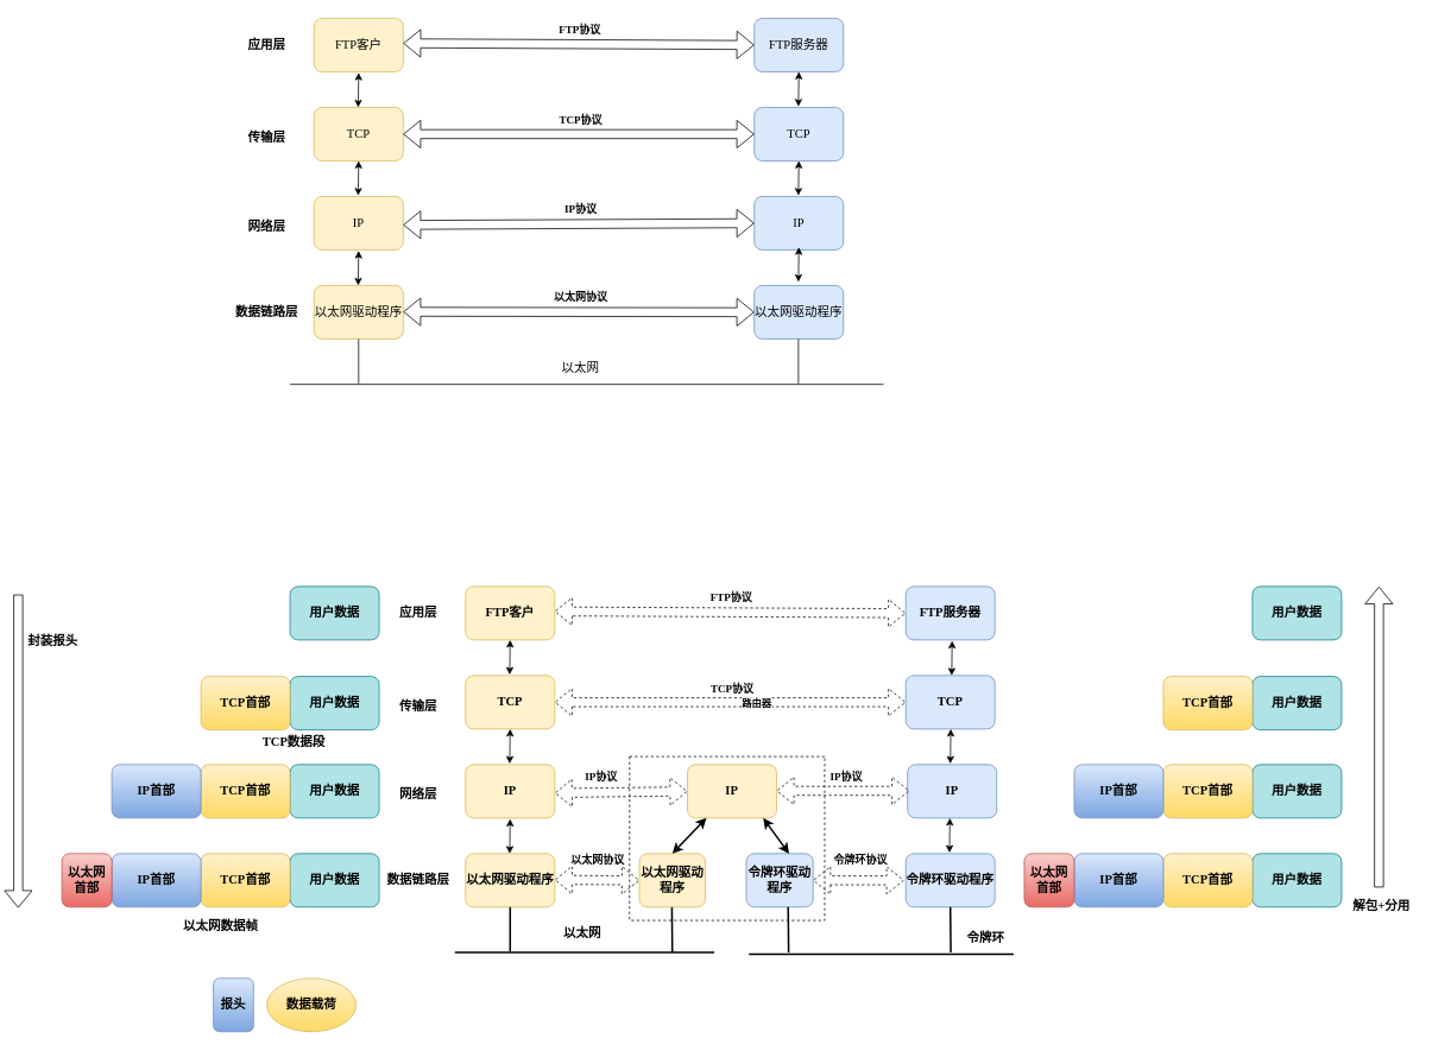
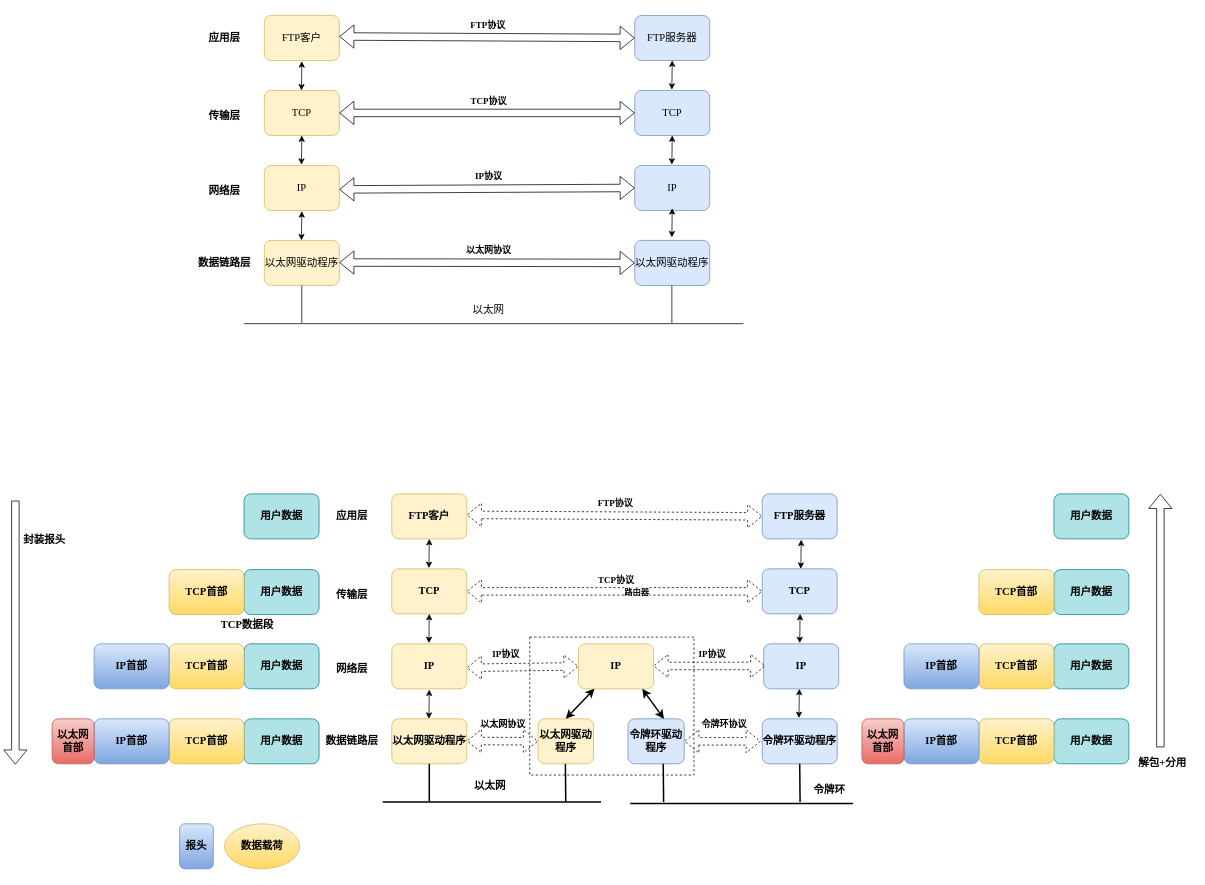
- <mxCell id="89" value="&lt;font style=&quot;font-size: 14px;&quot; face=&quot;Comic Sans MS&quot;&gt;以太网数据帧&lt;/font&gt;" style="text;strokeColor=none;align=center;fillColor=none;html=1;verticalAlign=middle;whiteSpace=wrap;rounded=0;fontStyle=1" vertex="1" parent="1"><mxGeometry x="203" y="1025" width="89" height="30" as="geometry" /></mxCell>
